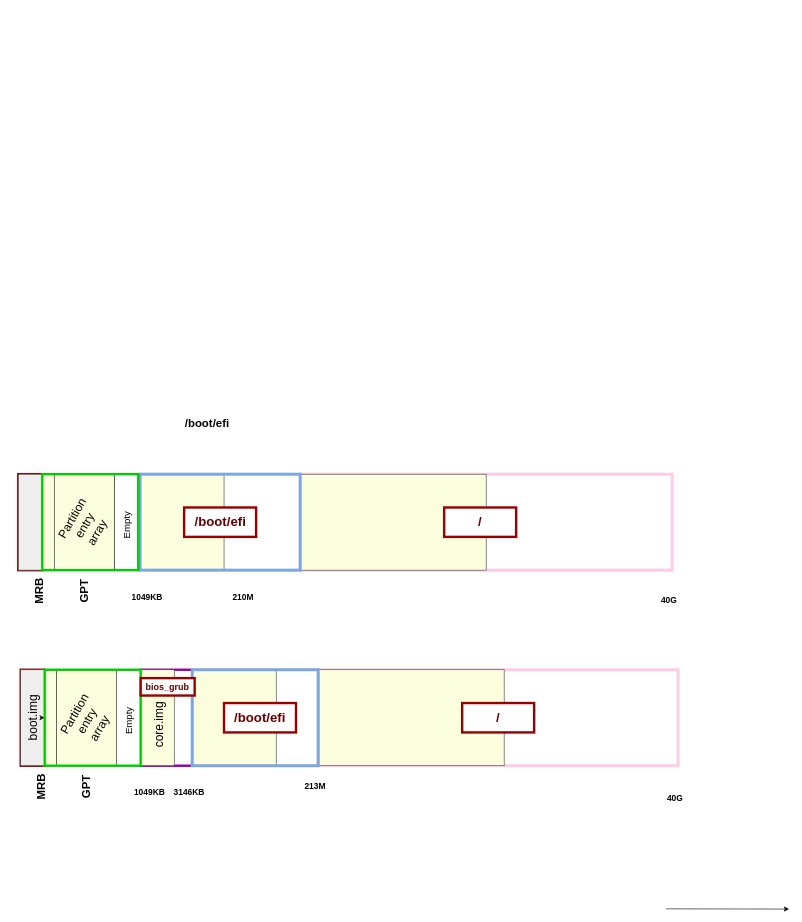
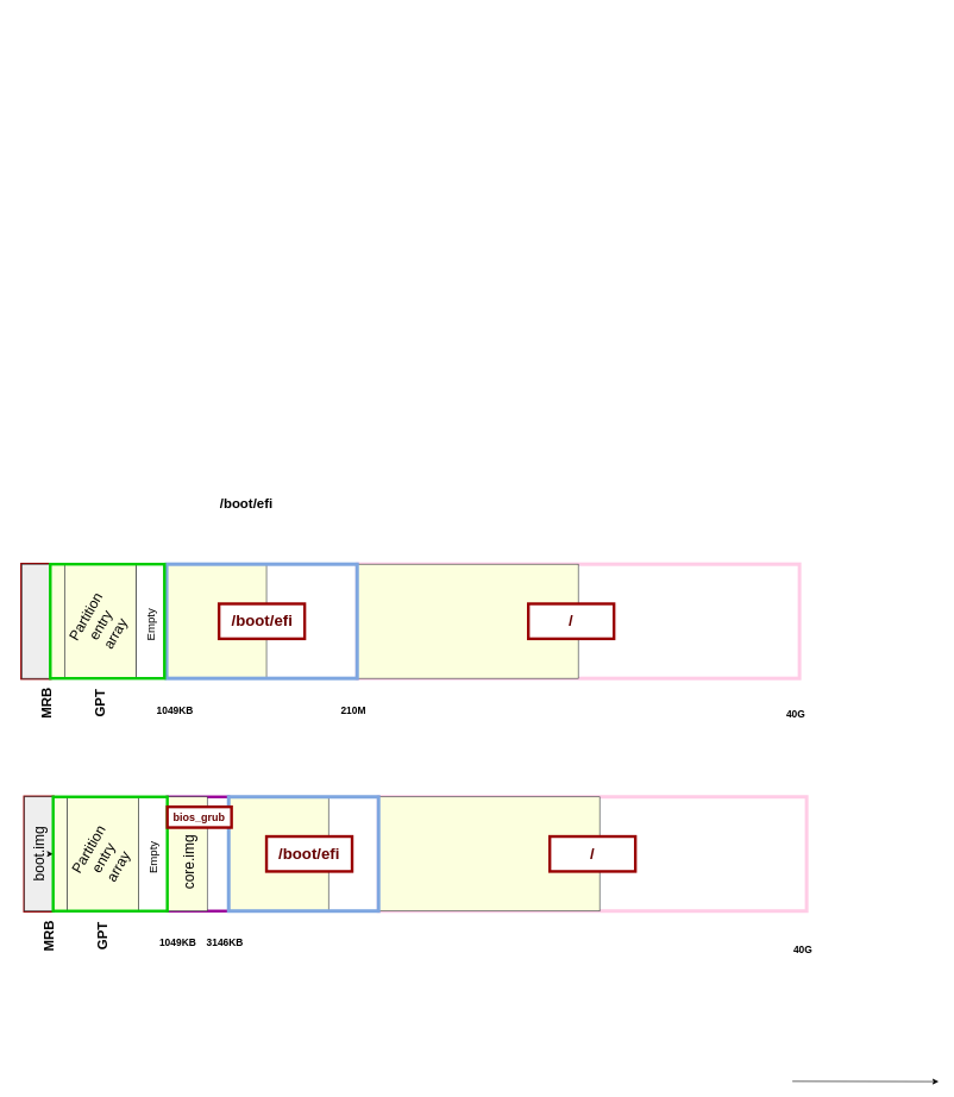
- <mxCell id="24" value="&lt;font style=&quot;font-size: 14px;&quot;&gt;210M&lt;/font&gt;" style="text;strokeColor=none;align=center;fillColor=none;html=1;verticalAlign=middle;whiteSpace=wrap;rounded=0;fontStyle=1" vertex="1" parent="1"><mxGeometry x="330" y="965" width="150" height="60" as="geometry" /></mxCell>
+ <mxCell id="24" value="&lt;font style=&quot;font-size: 14px;&quot;&gt;210M&lt;/font&gt;" style="text;strokeColor=none;align=center;fillColor=none;html=1;verticalAlign=middle;whiteSpace=wrap;rounded=0;fontStyle=1" vertex="1" parent="1"><mxGeometry x="420" y="965" width="150" height="60" as="geometry" /></mxCell>
- <mxCell id="45" value="&lt;font style=&quot;font-size: 14px;&quot;&gt;213M&lt;/font&gt;" style="text;strokeColor=none;align=center;fillColor=none;html=1;verticalAlign=middle;whiteSpace=wrap;rounded=0;fontStyle=1" vertex="1" parent="1"><mxGeometry x="450" y="1281" width="150" height="60" as="geometry" /></mxCell>
